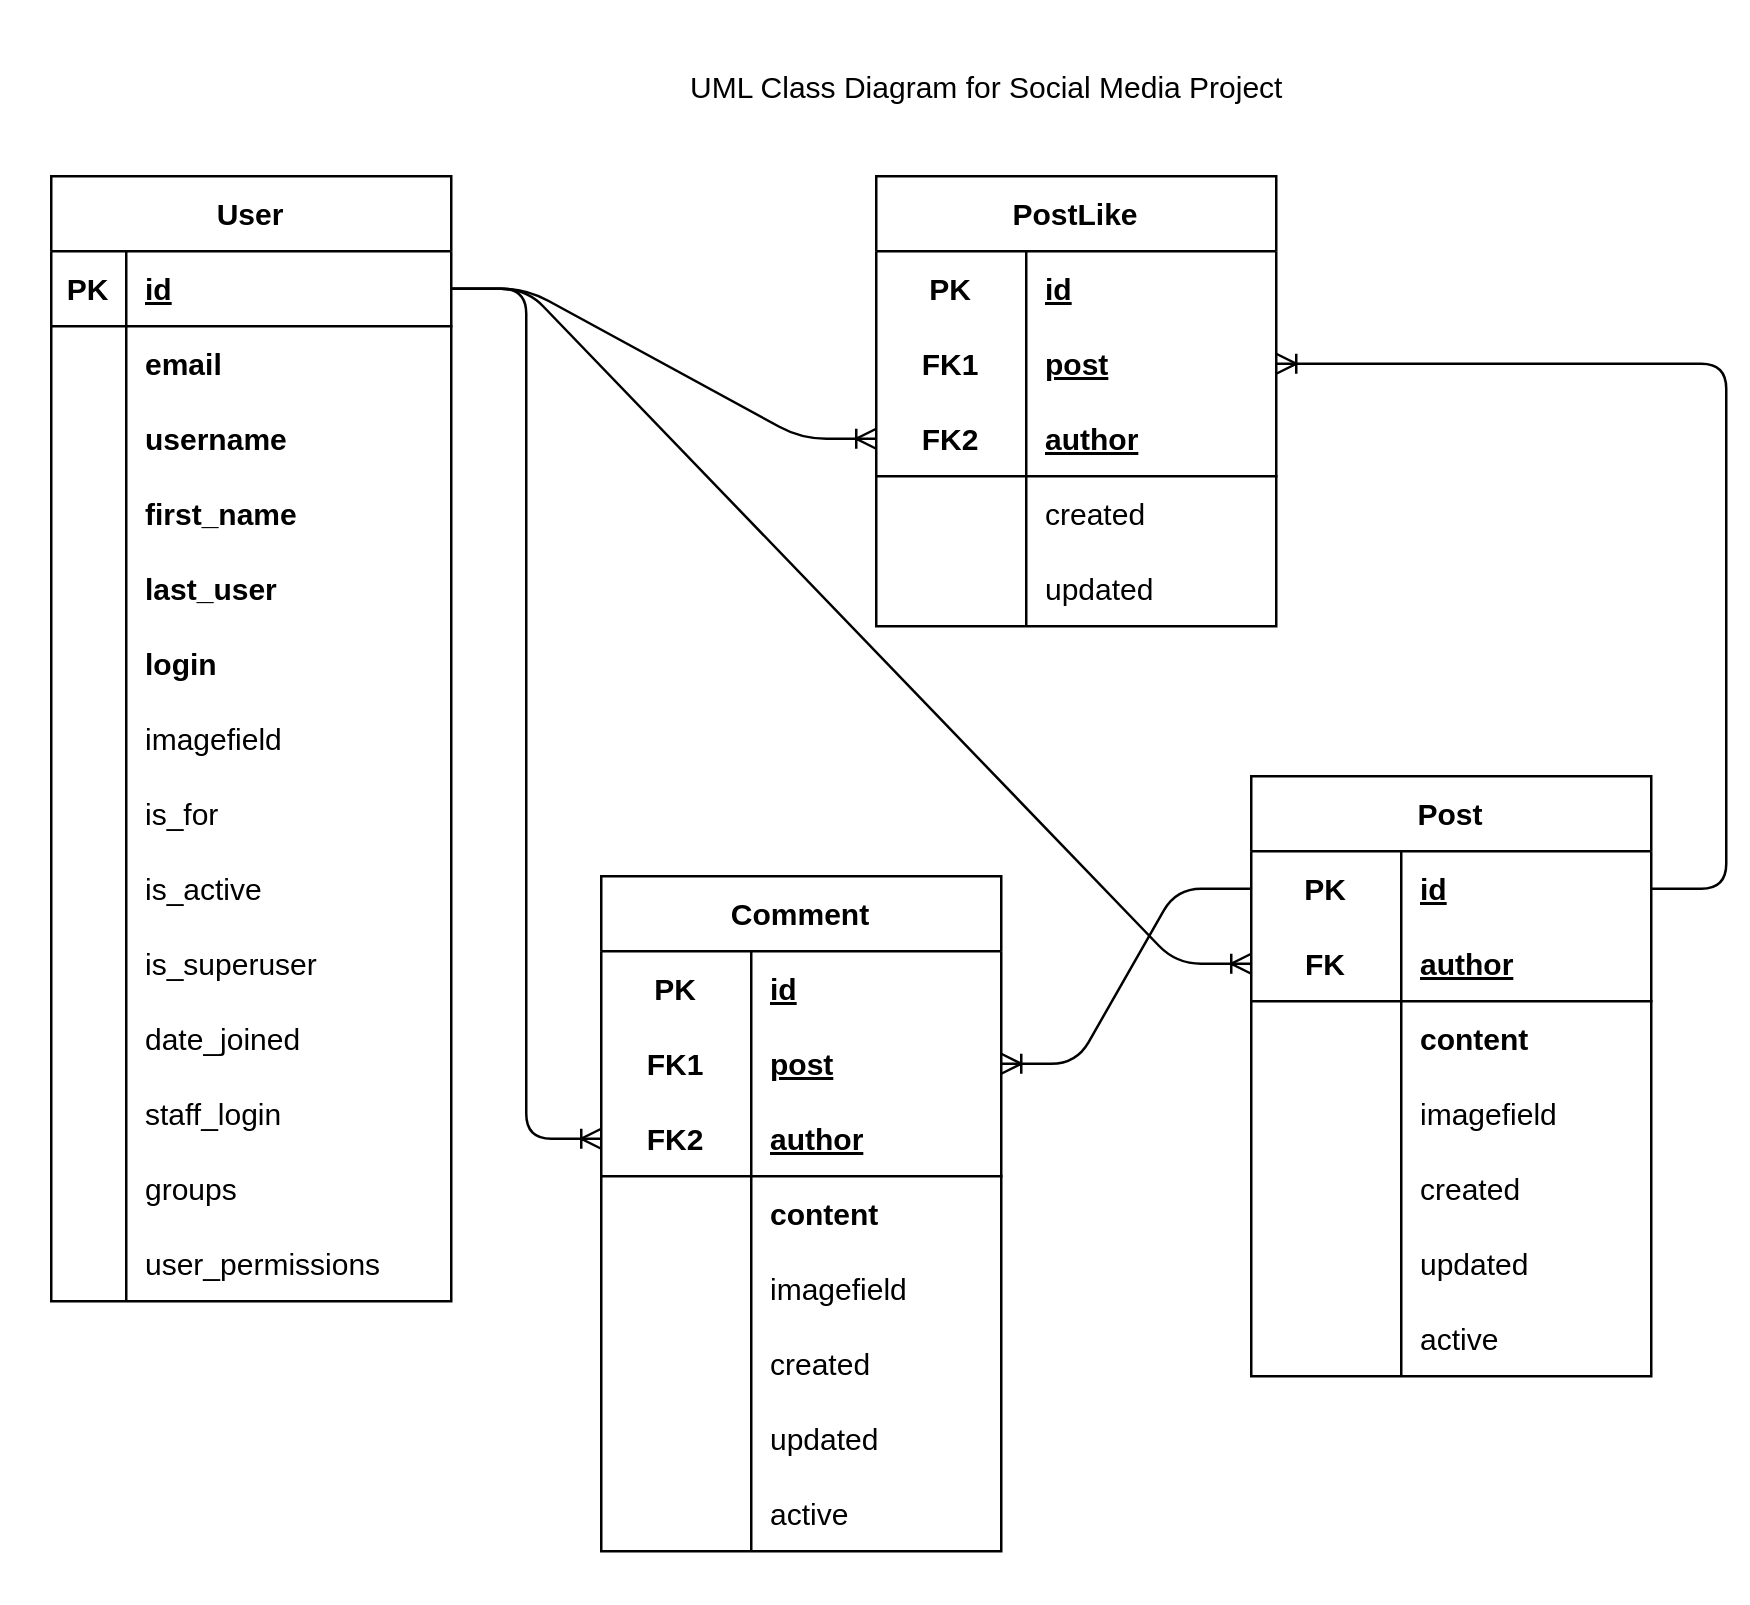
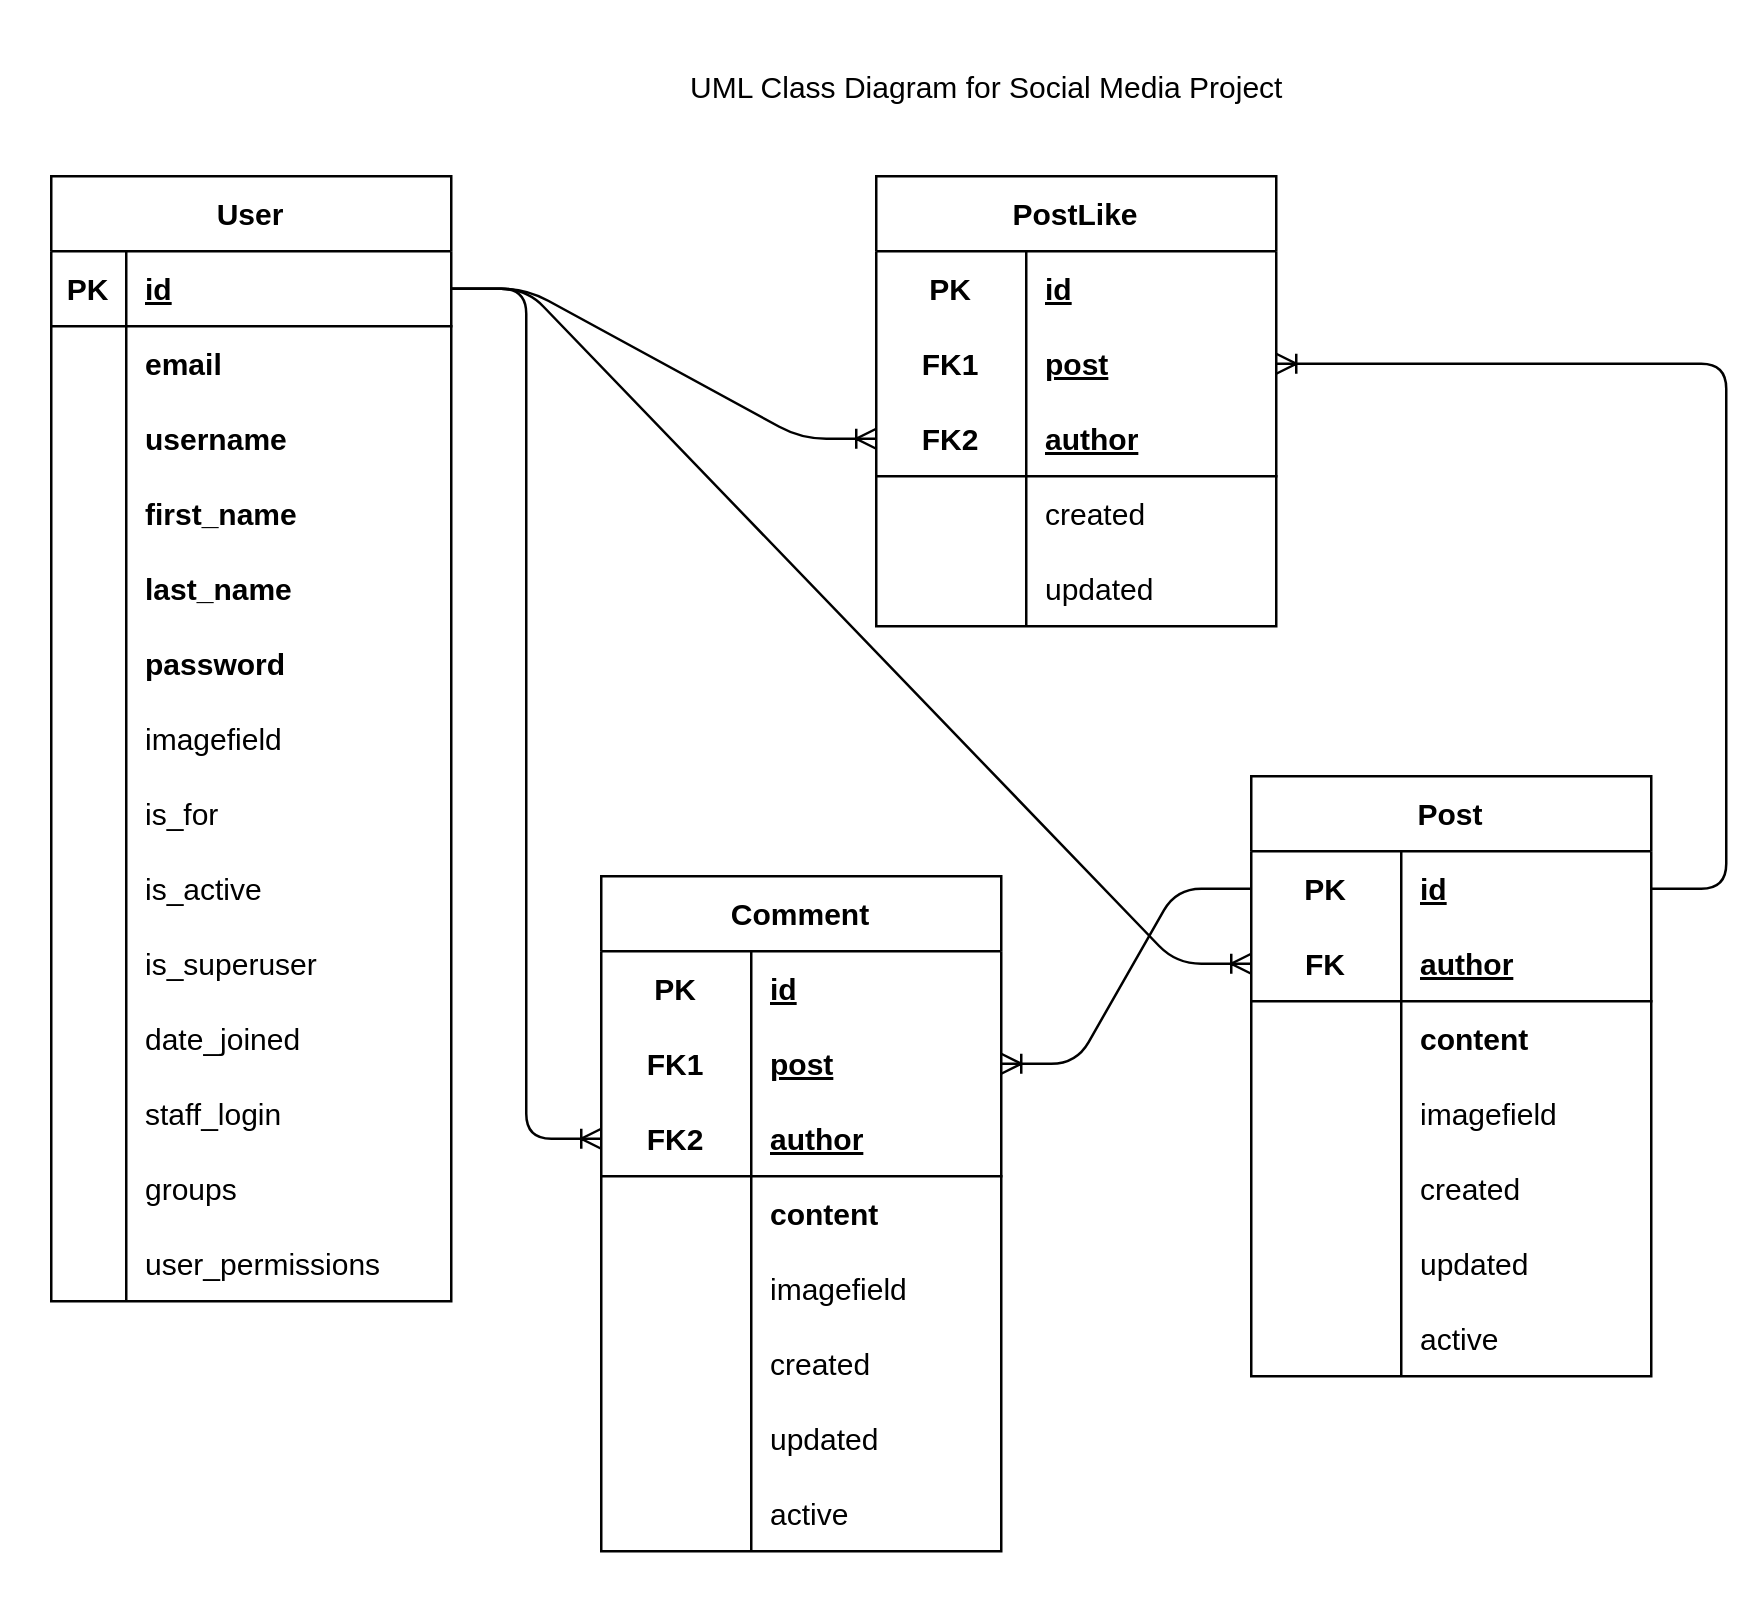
- <mxCell id="18" value="last_user" style="shape=partialRectangle;connectable=0;fillColor=none;top=0;left=0;bottom=0;right=0;align=left;spacingLeft=6;overflow=hidden;fontStyle=1" parent="16" vertex="1"><mxGeometry x="30" width="130" height="30" as="geometry"><mxRectangle width="130" height="30" as="alternateBounds" /></mxGeometry></mxCell>
+ <mxCell id="18" value="last_name" style="shape=partialRectangle;connectable=0;fillColor=none;top=0;left=0;bottom=0;right=0;align=left;spacingLeft=6;overflow=hidden;fontStyle=1" parent="16" vertex="1"><mxGeometry x="30" width="130" height="30" as="geometry"><mxRectangle width="130" height="30" as="alternateBounds" /></mxGeometry></mxCell>
- <mxCell id="21" value="login" style="shape=partialRectangle;connectable=0;fillColor=none;top=0;left=0;bottom=0;right=0;align=left;spacingLeft=6;overflow=hidden;fontStyle=1" parent="19" vertex="1"><mxGeometry x="30" width="130" height="30" as="geometry"><mxRectangle width="130" height="30" as="alternateBounds" /></mxGeometry></mxCell>
+ <mxCell id="21" value="password" style="shape=partialRectangle;connectable=0;fillColor=none;top=0;left=0;bottom=0;right=0;align=left;spacingLeft=6;overflow=hidden;fontStyle=1" parent="19" vertex="1"><mxGeometry x="30" width="130" height="30" as="geometry"><mxRectangle width="130" height="30" as="alternateBounds" /></mxGeometry></mxCell>
